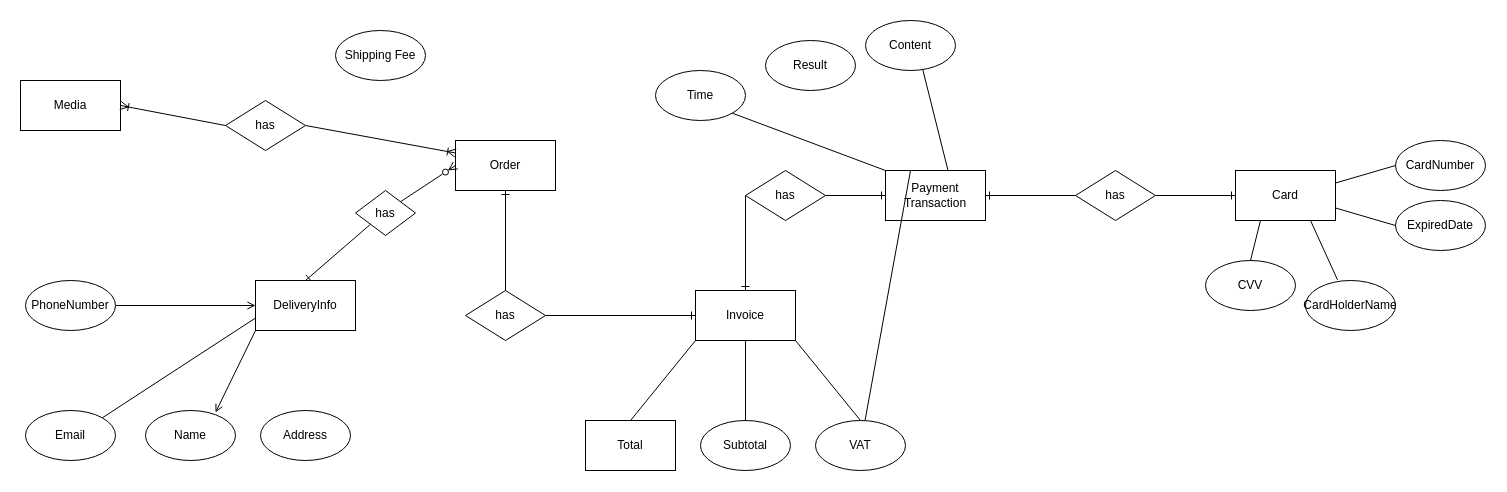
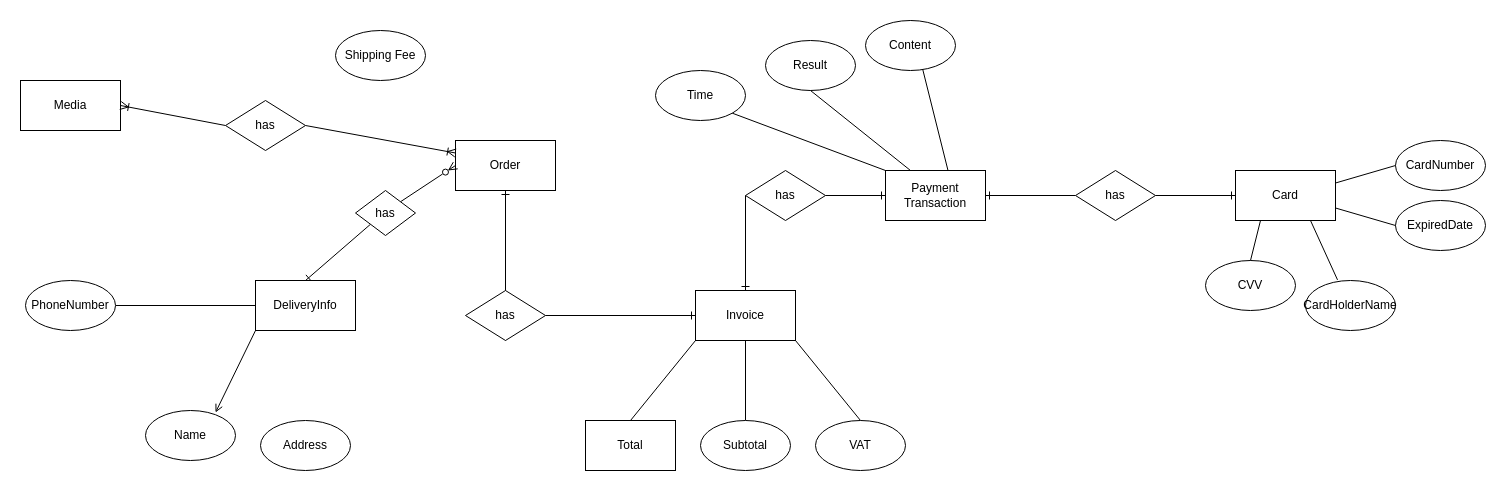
- <mxCell id="31" style="rounded=0;orthogonalLoop=1;jettySize=auto;html=1;exitX=0.25;exitY=0;exitDx=0;exitDy=0;endArrow=none;endFill=0;" parent="1" source="24" target="50" edge="1"><mxGeometry relative="1" as="geometry" /></mxCell>
+ <mxCell id="31" style="rounded=0;orthogonalLoop=1;jettySize=auto;html=1;exitX=0.25;exitY=0;exitDx=0;exitDy=0;entryX=0.5;entryY=1;entryDx=0;entryDy=0;endArrow=none;endFill=0;" parent="1" source="24" target="30" edge="1"><mxGeometry relative="1" as="geometry" /></mxCell>
- <mxCell id="13" style="rounded=0;orthogonalLoop=1;jettySize=auto;html=1;exitX=1;exitY=0.5;exitDx=0;exitDy=0;endArrow=open;endFill=0;entryX=0;entryY=0.5;entryDx=0;entryDy=0;" parent="1" source="14" target="8" edge="1"><mxGeometry relative="1" as="geometry"><mxPoint x="255" y="295" as="targetPoint" /></mxGeometry></mxCell>
+ <mxCell id="13" style="rounded=0;orthogonalLoop=1;jettySize=auto;html=1;exitX=1;exitY=0.5;exitDx=0;exitDy=0;endArrow=none;endFill=0;entryX=0;entryY=0.5;entryDx=0;entryDy=0;" parent="1" source="14" target="8" edge="1"><mxGeometry relative="1" as="geometry"><mxPoint x="255" y="295" as="targetPoint" /></mxGeometry></mxCell>
- <mxCell id="7" style="rounded=0;orthogonalLoop=1;jettySize=auto;html=1;exitX=0;exitY=0.75;exitDx=0;exitDy=0;entryX=1;entryY=0;entryDx=0;entryDy=0;endArrow=none;endFill=0;" parent="1" source="8" target="12" edge="1"><mxGeometry relative="1" as="geometry" /></mxCell>
- <mxCell id="12" value="Email" style="ellipse;whiteSpace=wrap;html=1;" parent="1" vertex="1"><mxGeometry x="25" y="410" width="90" height="50" as="geometry" /></mxCell>
- <mxCell id="17" value="Address" style="ellipse;whiteSpace=wrap;html=1;" parent="1" vertex="1"><mxGeometry x="260" y="410" width="90" height="50" as="geometry" /></mxCell>
+ <mxCell id="17" value="Address" style="ellipse;whiteSpace=wrap;html=1;" parent="1" vertex="1"><mxGeometry x="260" y="420" width="90" height="50" as="geometry" /></mxCell>
